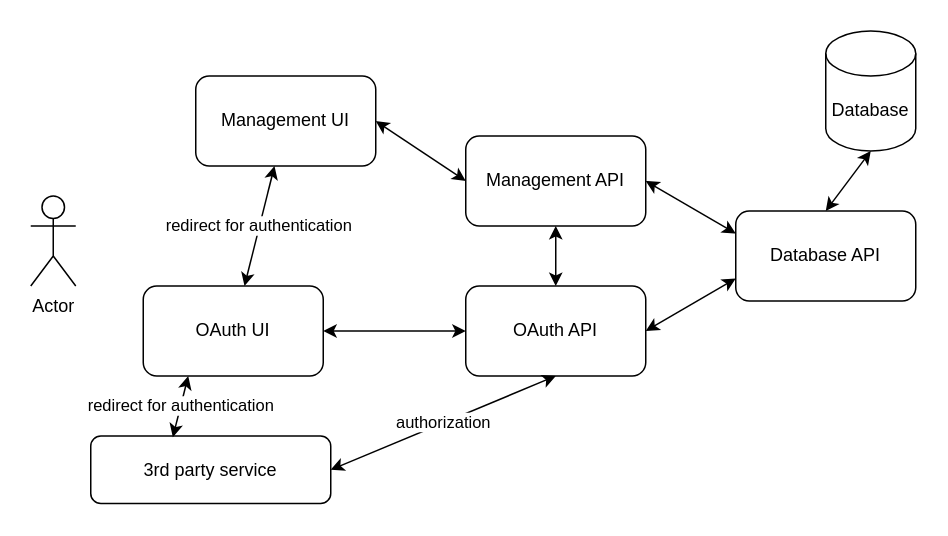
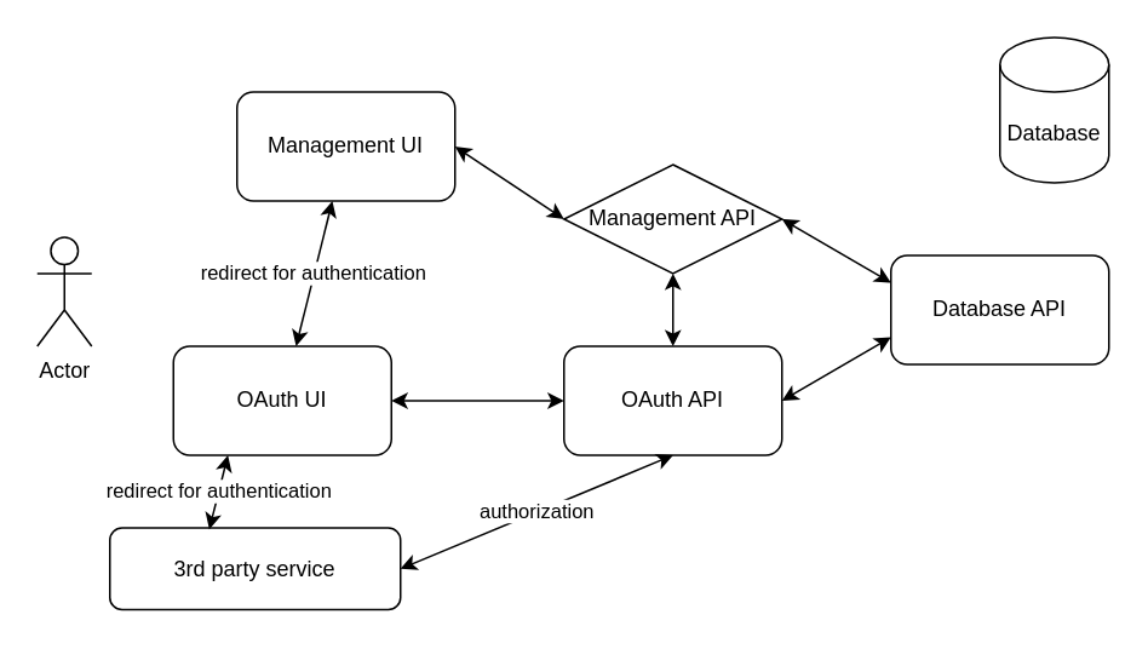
- <mxCell id="6" value="Management API" style="rounded=1;whiteSpace=wrap;html=1;" vertex="1" parent="1"><mxGeometry x="310" y="90" width="120" height="60" as="geometry" /></mxCell>
+ <mxCell id="6" value="Management API" style="rhombus;whiteSpace=wrap;html=1;" vertex="1" parent="1"><mxGeometry x="310" y="90" width="120" height="60" as="geometry" /></mxCell>
- <mxCell id="14" value="" style="endArrow=classic;startArrow=classic;html=1;rounded=0;entryX=0.5;entryY=1;entryDx=0;entryDy=0;entryPerimeter=0;exitX=0.5;exitY=0;exitDx=0;exitDy=0;" edge="1" parent="1" source="4" target="3"><mxGeometry width="50" height="50" relative="1" as="geometry"><mxPoint x="540" y="150" as="sourcePoint" /><mxPoint x="590" y="100" as="targetPoint" /></mxGeometry></mxCell>
